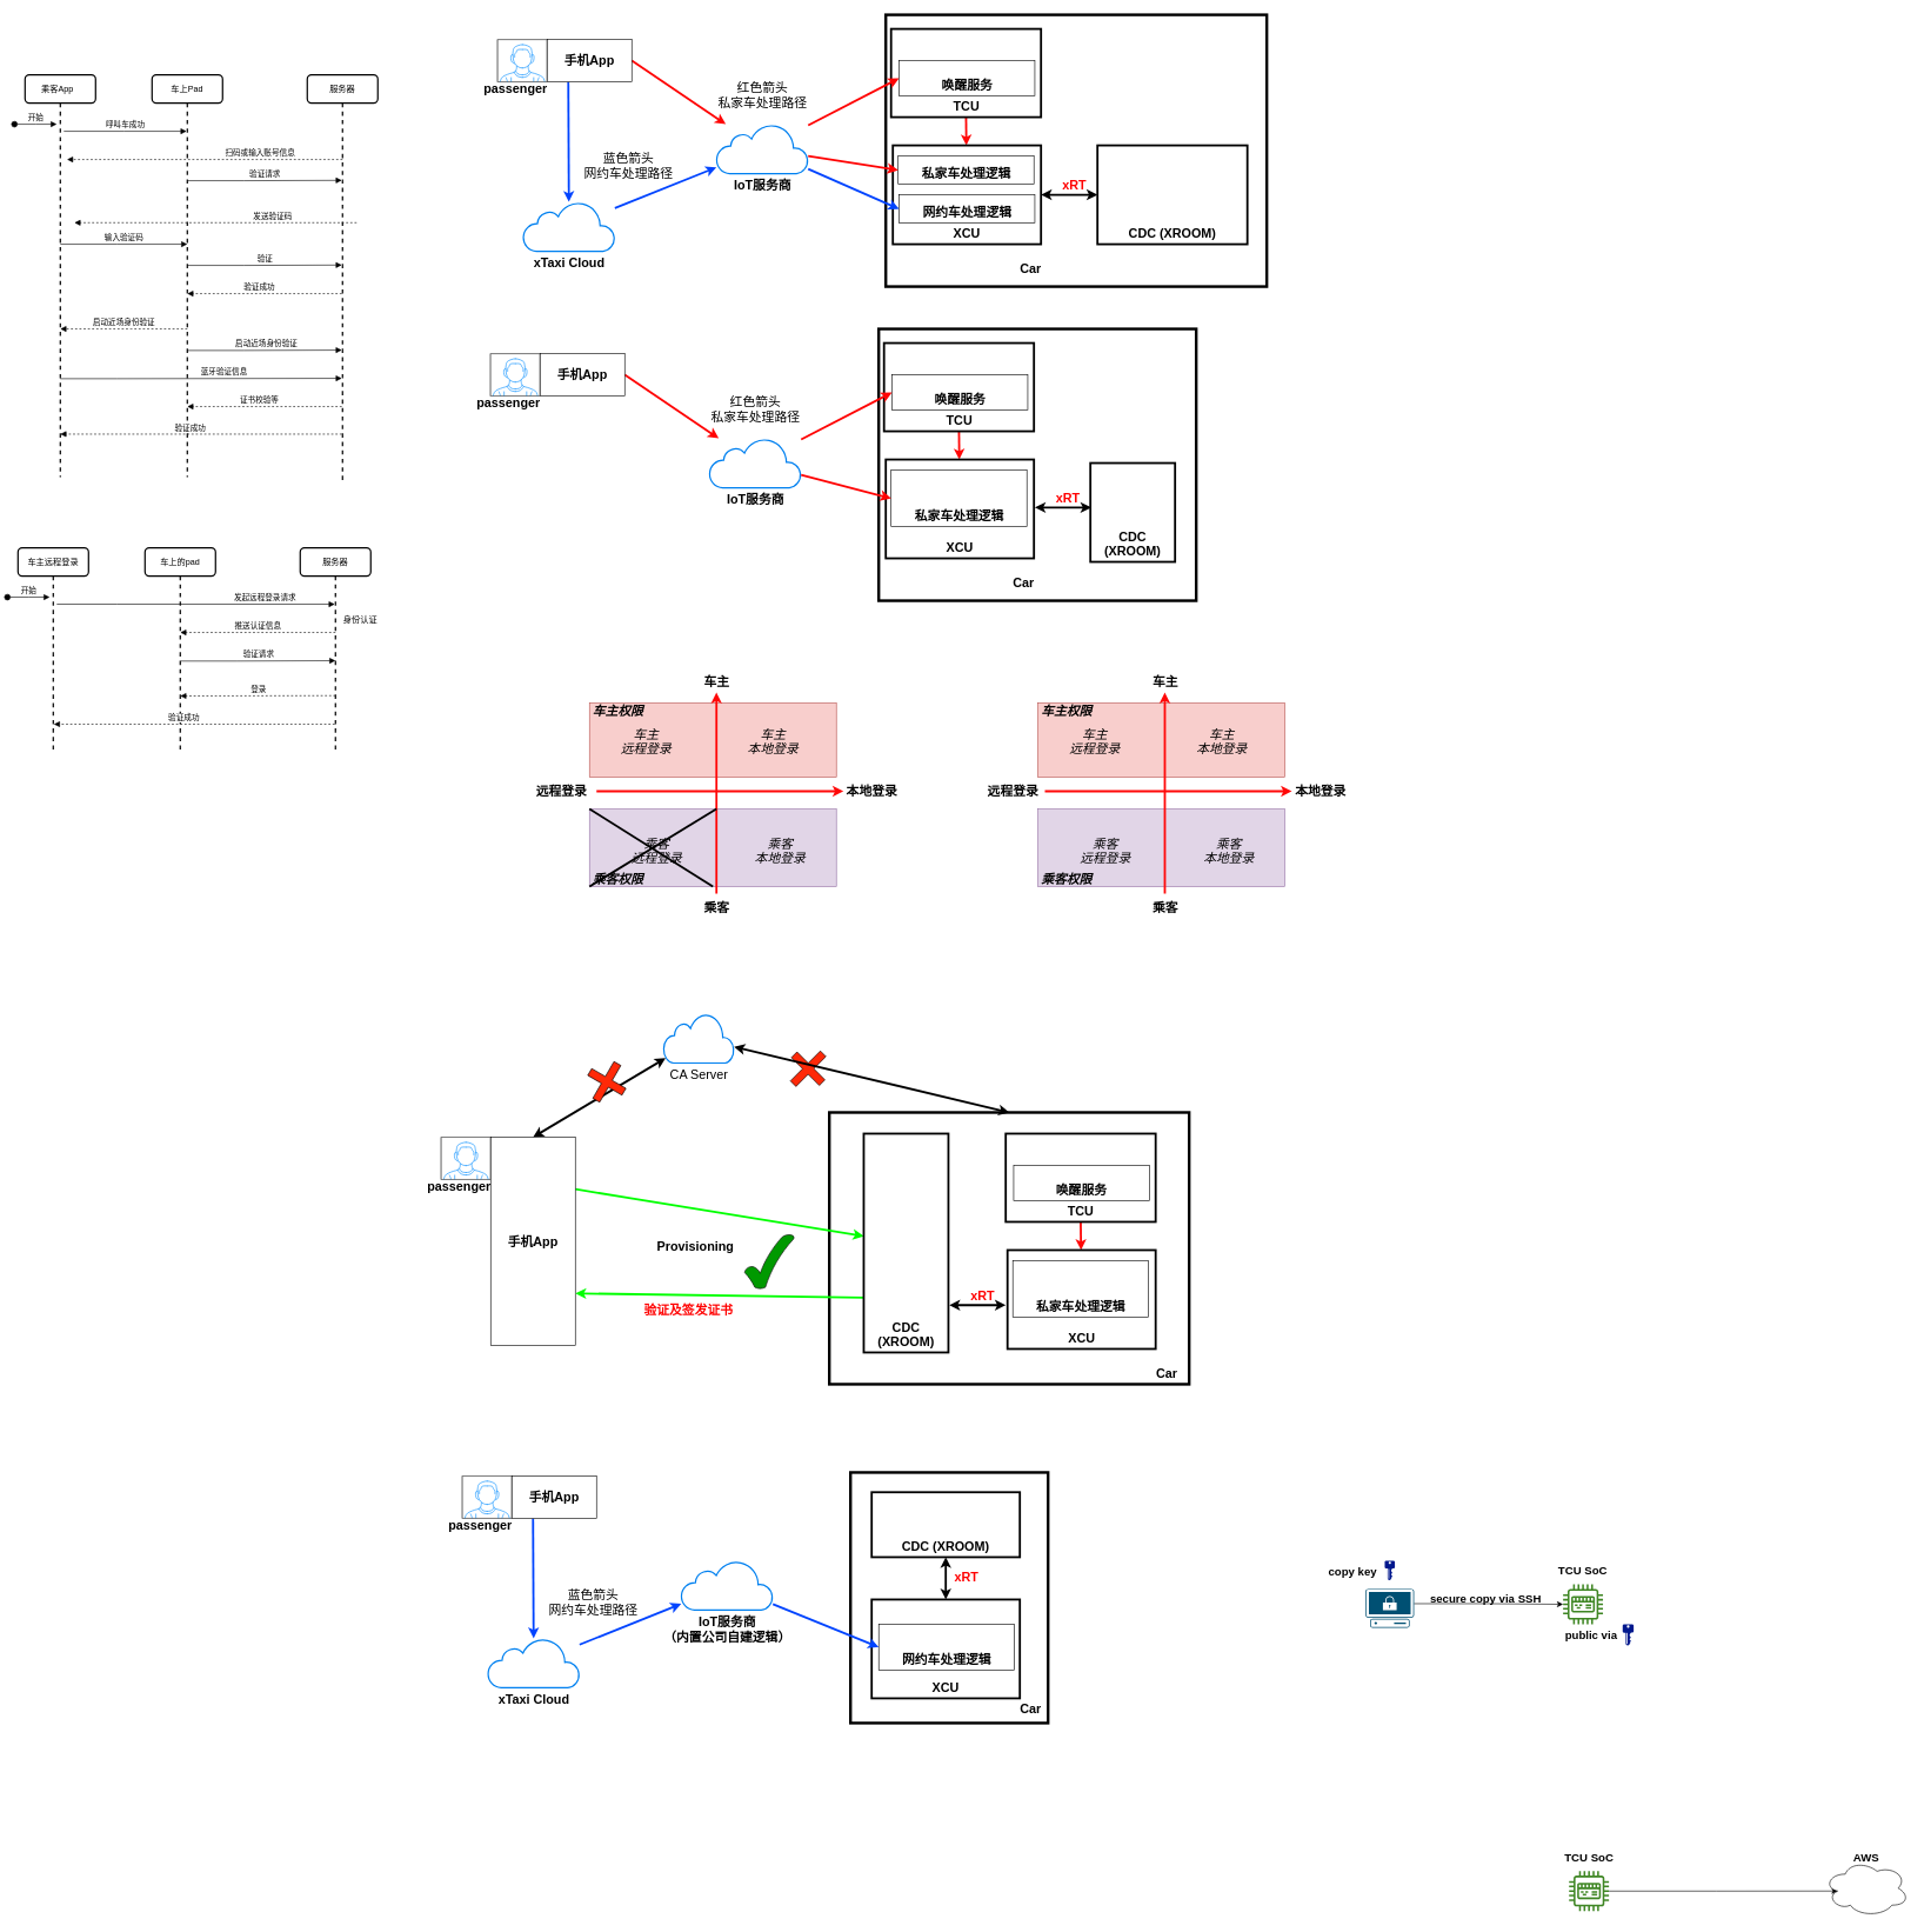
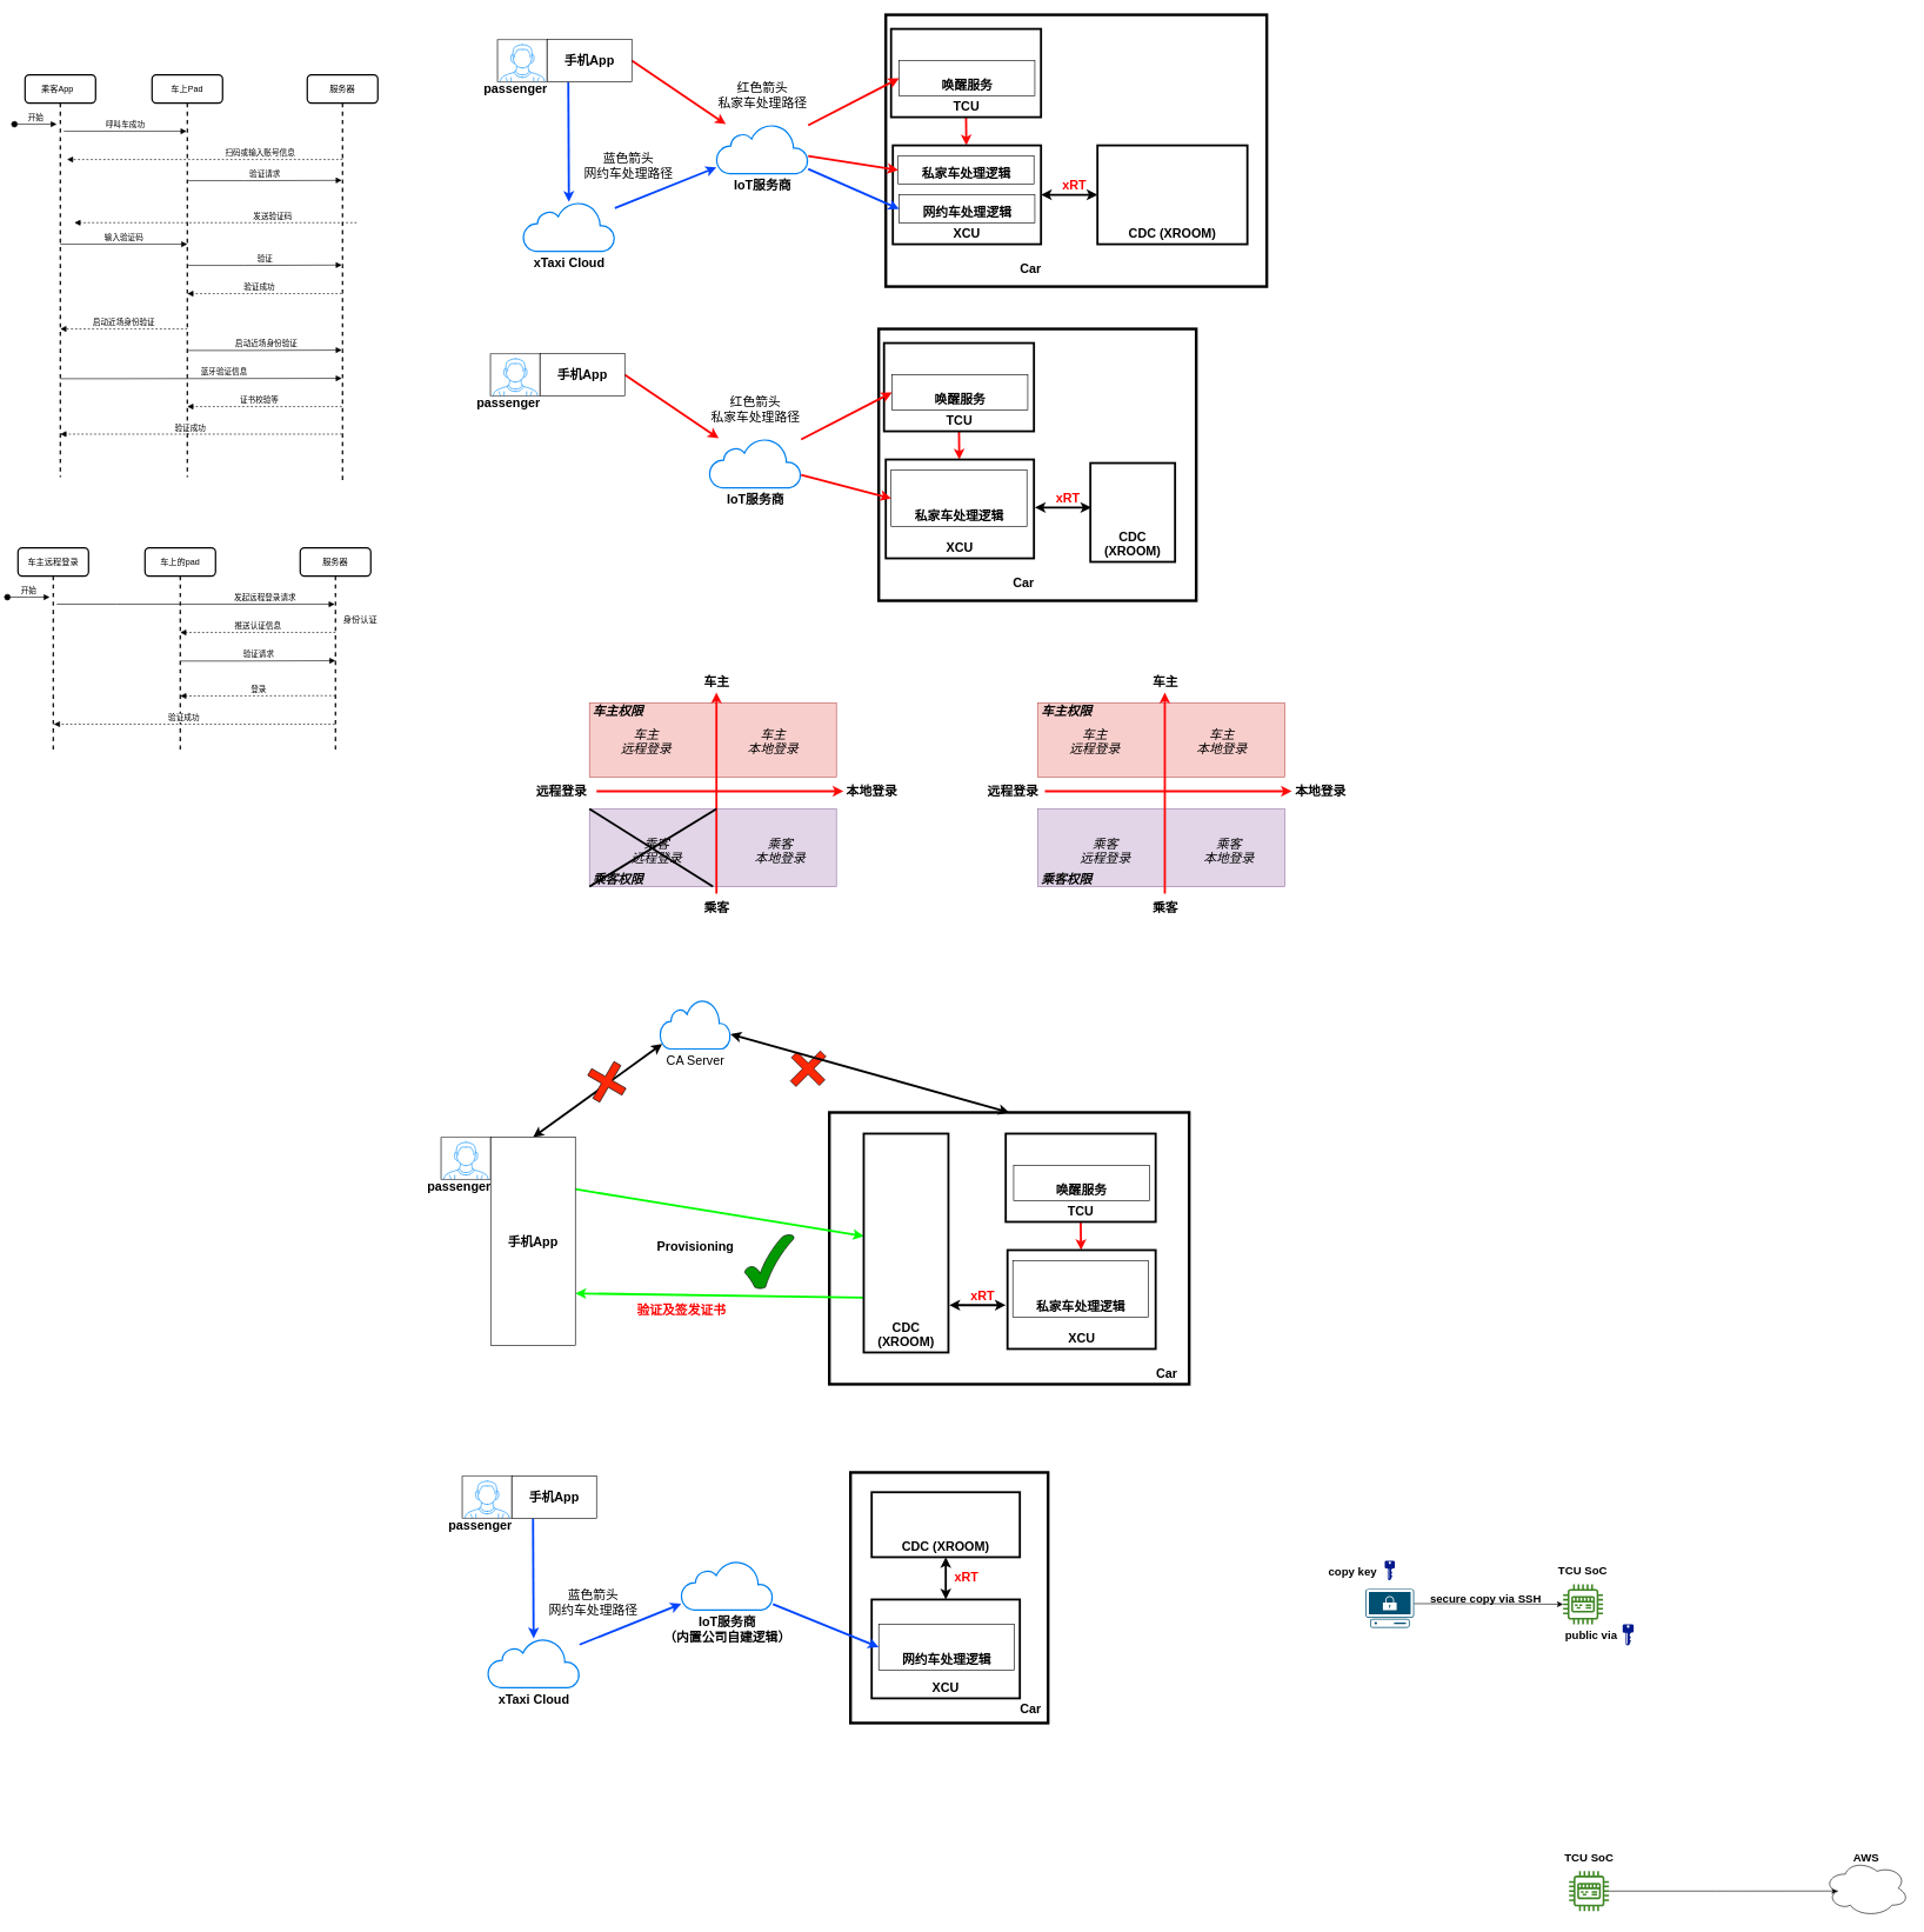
- <mxCell id="71" value="CA Server" style="html=1;verticalLabelPosition=bottom;align=center;labelBackgroundColor=#ffffff;verticalAlign=top;strokeWidth=2;strokeColor=#0080F0;shadow=0;dashed=0;shape=mxgraph.ios7.icons.cloud;fontSize=18;" parent="1" vertex="1"><mxGeometry x="935" y="1435" width="100" height="70" as="geometry" /></mxCell>
+ <mxCell id="71" value="CA Server" style="html=1;verticalLabelPosition=bottom;align=center;labelBackgroundColor=#ffffff;verticalAlign=top;strokeWidth=2;strokeColor=#0080F0;shadow=0;dashed=0;shape=mxgraph.ios7.icons.cloud;fontSize=18;" parent="1" vertex="1"><mxGeometry x="930" y="1415" width="100" height="70" as="geometry" /></mxCell>
- <mxCell id="97" value="验证及签发证书" style="text;html=1;align=center;verticalAlign=middle;resizable=0;points=[];autosize=1;strokeColor=none;fillColor=none;fontSize=18;fontColor=#FF0000;fontStyle=1" parent="1" vertex="1"><mxGeometry x="895" y="1835" width="150" height="40" as="geometry" /></mxCell>
+ <mxCell id="97" value="验证及签发证书" style="text;html=1;align=center;verticalAlign=middle;resizable=0;points=[];autosize=1;strokeColor=none;fillColor=none;fontSize=18;fontColor=#FF0000;fontStyle=1" parent="1" vertex="1"><mxGeometry x="885" y="1835" width="150" height="40" as="geometry" /></mxCell>
